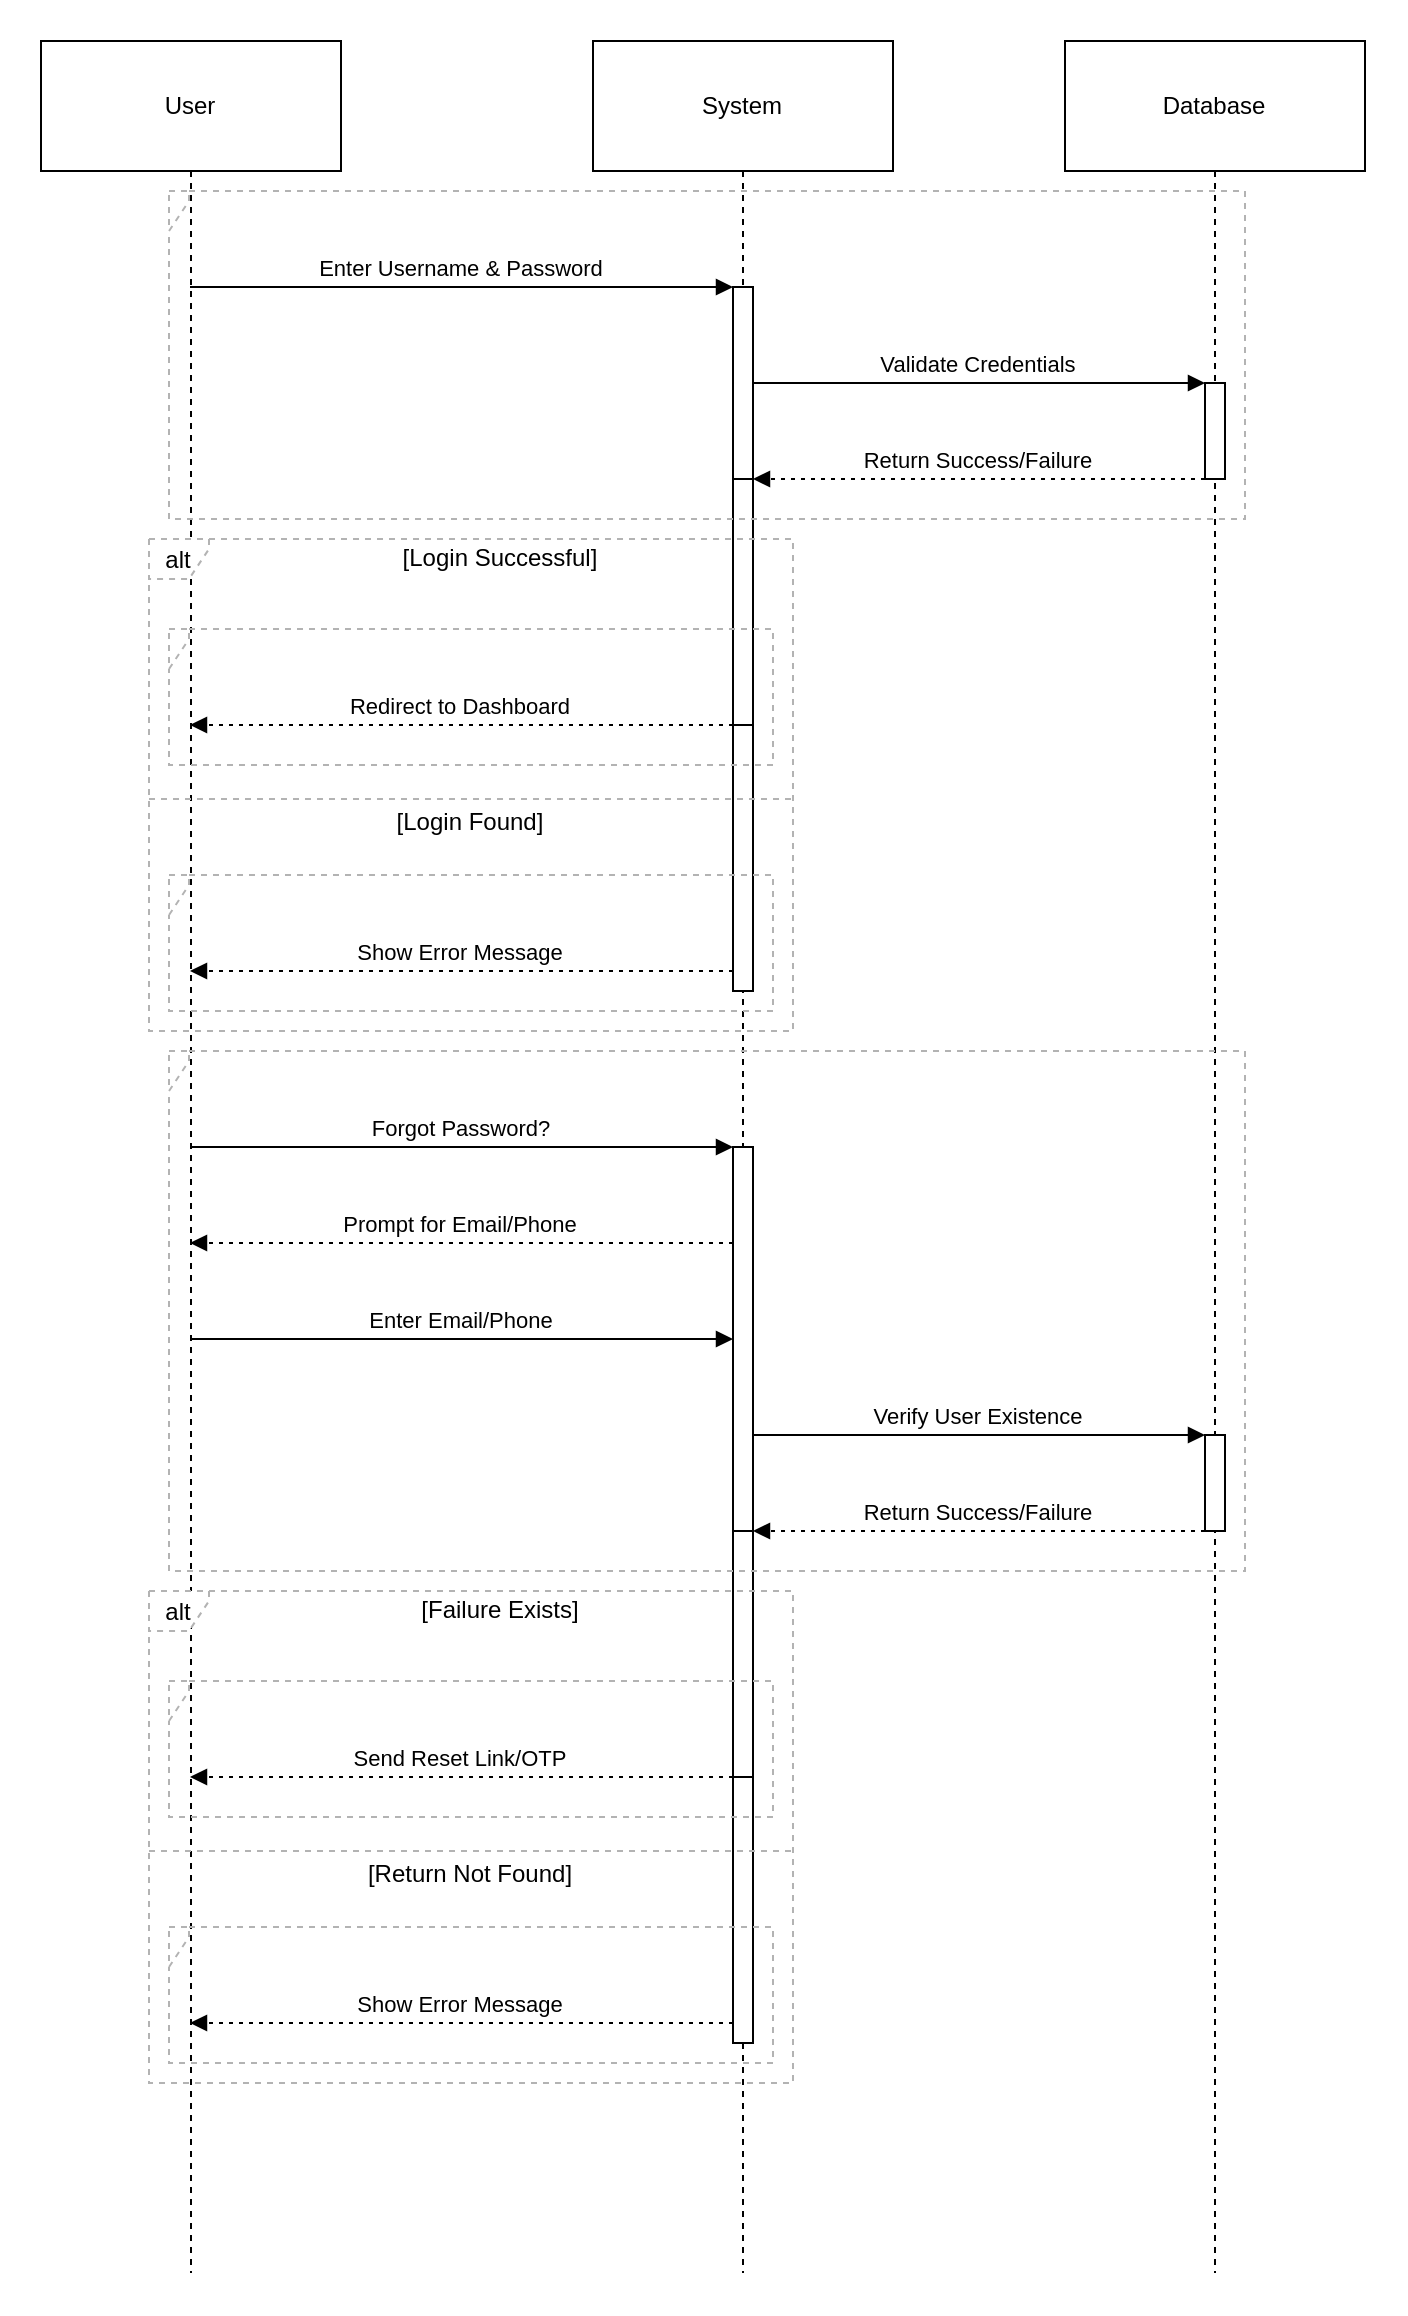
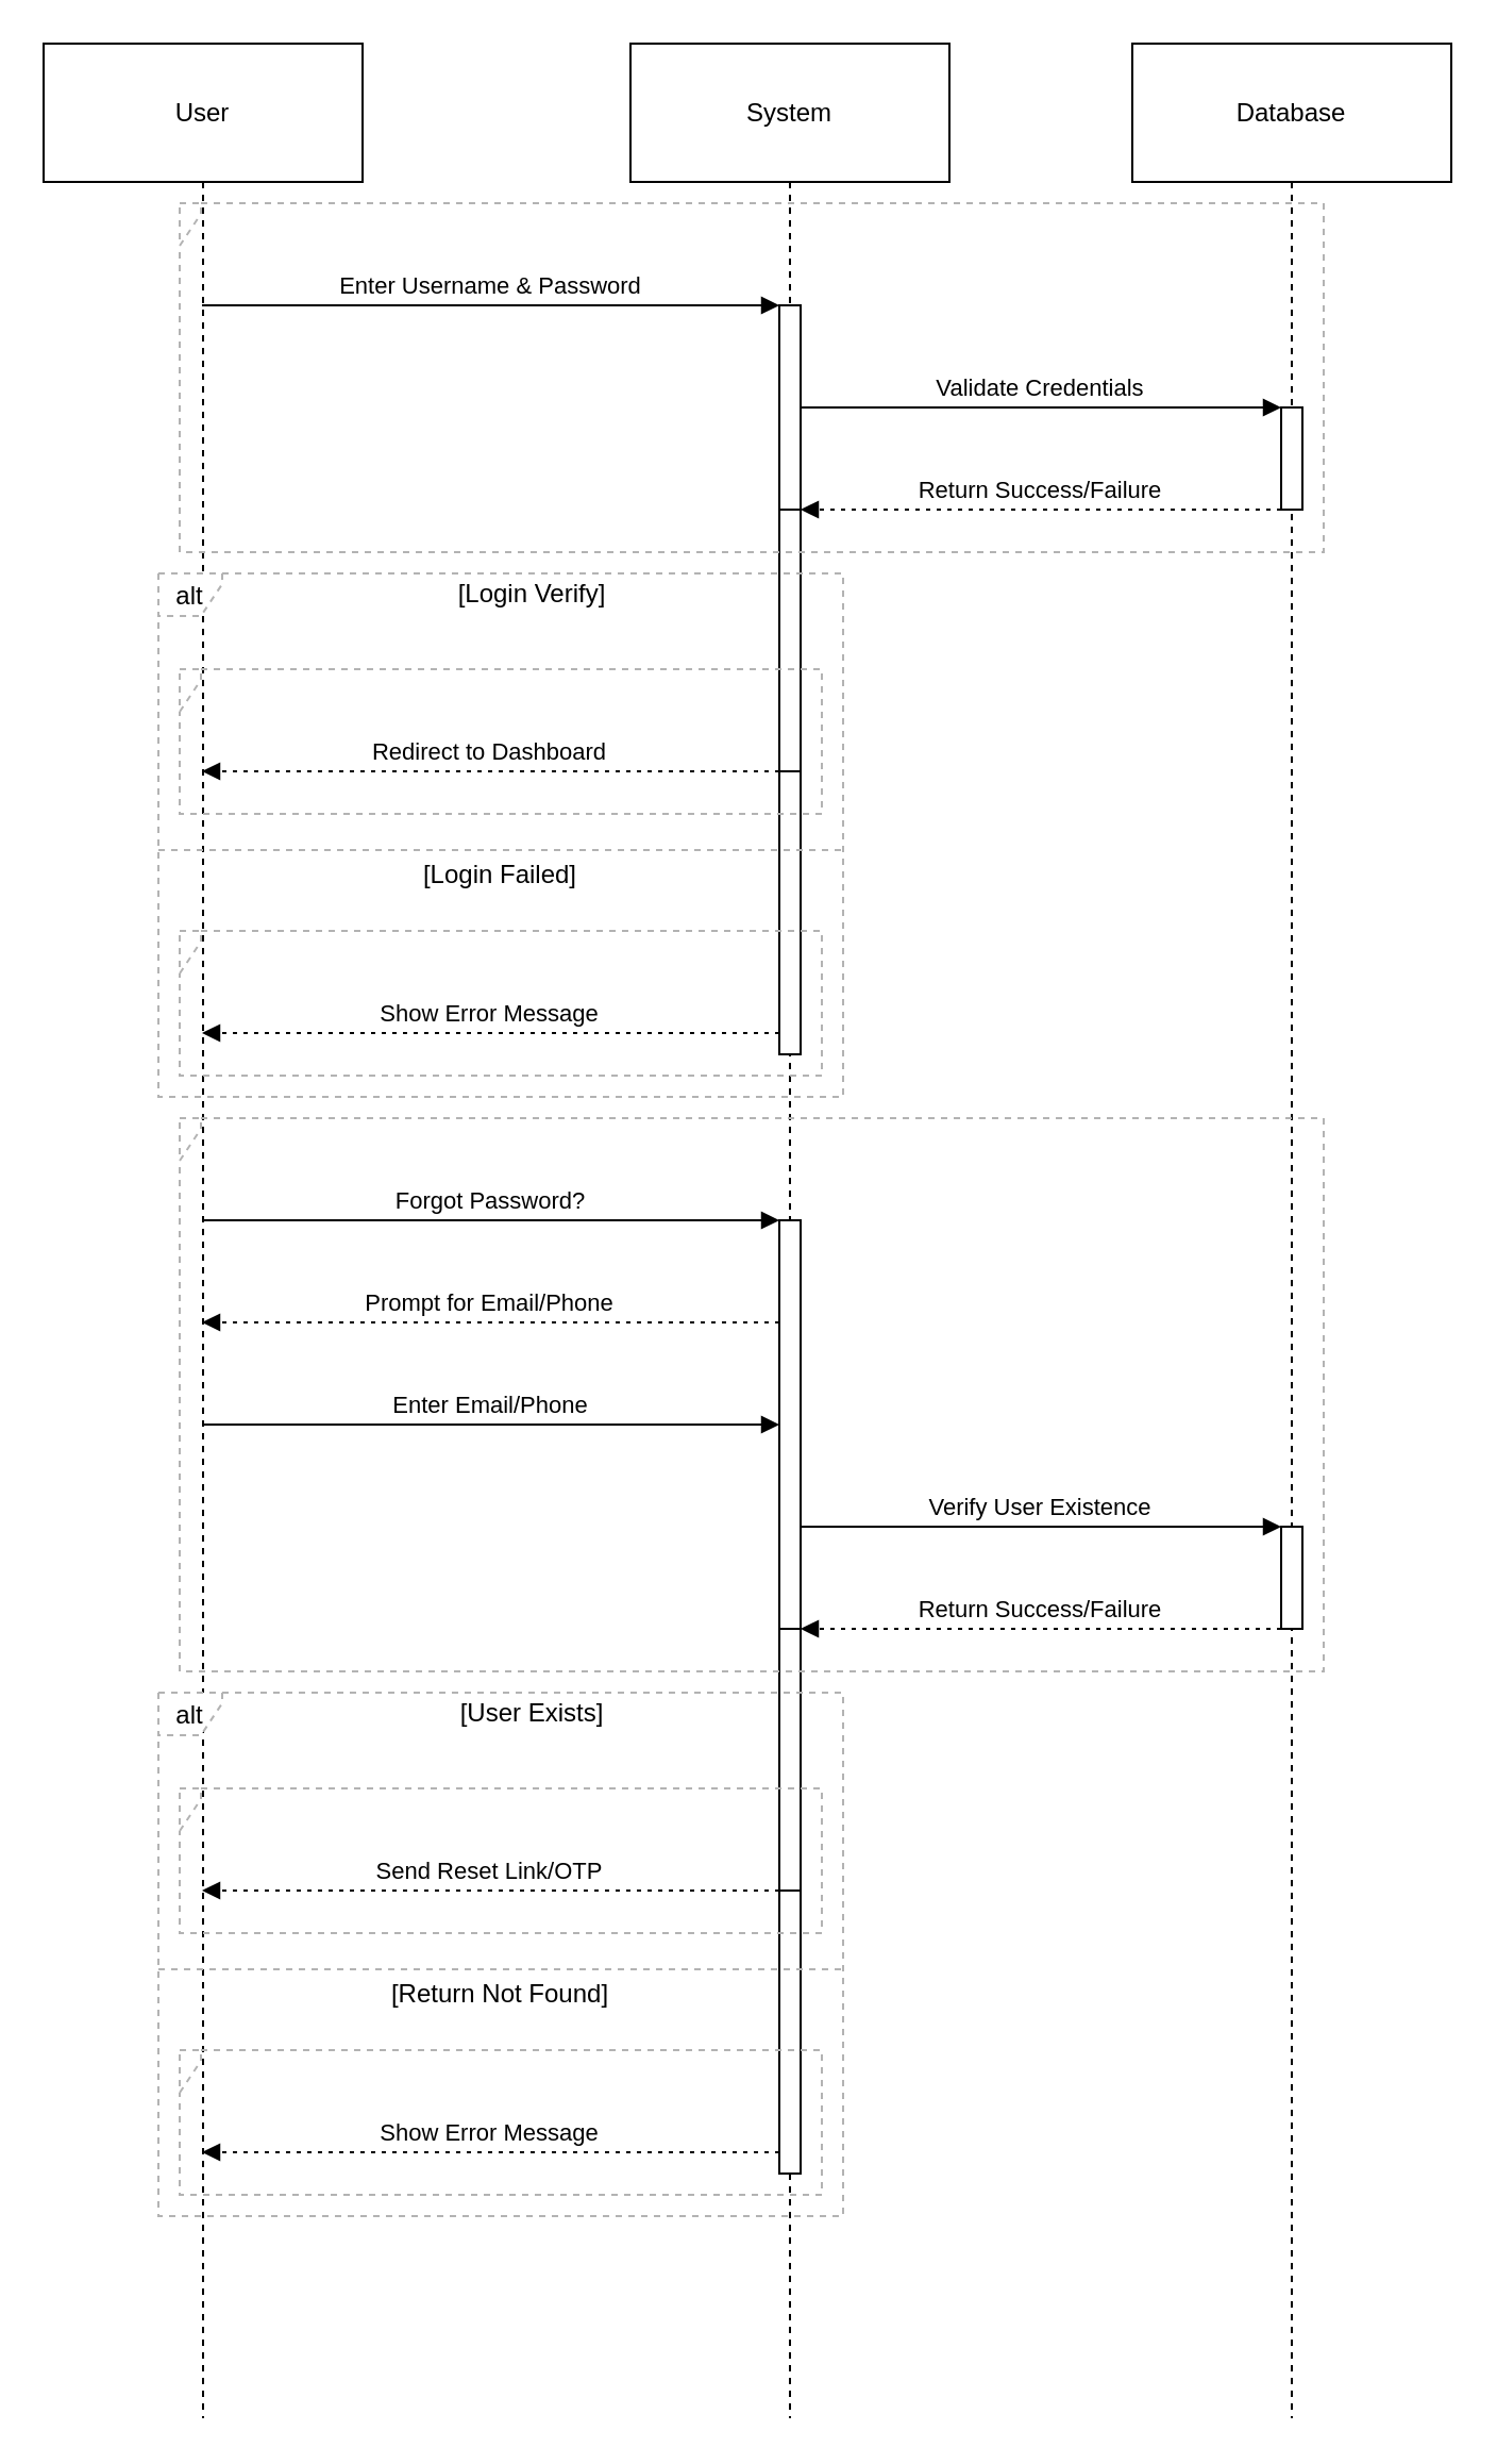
- <mxCell id="20" value="[Login Successful]" style="text;strokeColor=none;fillColor=none;align=center;verticalAlign=middle;whiteSpace=wrap;" vertex="1" parent="19"><mxGeometry x="30" width="292" height="20" as="geometry" /></mxCell>
+ <mxCell id="20" value="[Login Verify]" style="text;strokeColor=none;fillColor=none;align=center;verticalAlign=middle;whiteSpace=wrap;" vertex="1" parent="19"><mxGeometry x="30" width="292" height="20" as="geometry" /></mxCell>
- <mxCell id="21" value="[Login Found]" style="shape=line;dashed=1;whiteSpace=wrap;verticalAlign=top;labelPosition=center;verticalLabelPosition=middle;align=center;strokeColor=#B3B3B3;" vertex="1" parent="19"><mxGeometry y="128" width="322" height="4" as="geometry" /></mxCell>
+ <mxCell id="21" value="[Login Failed]" style="shape=line;dashed=1;whiteSpace=wrap;verticalAlign=top;labelPosition=center;verticalLabelPosition=middle;align=center;strokeColor=#B3B3B3;" vertex="1" parent="19"><mxGeometry y="128" width="322" height="4" as="geometry" /></mxCell>
- <mxCell id="29" value="[Failure Exists]" style="text;strokeColor=none;fillColor=none;align=center;verticalAlign=middle;whiteSpace=wrap;" vertex="1" parent="28"><mxGeometry x="30" width="292" height="20" as="geometry" /></mxCell>
+ <mxCell id="29" value="[User Exists]" style="text;strokeColor=none;fillColor=none;align=center;verticalAlign=middle;whiteSpace=wrap;" vertex="1" parent="28"><mxGeometry x="30" width="292" height="20" as="geometry" /></mxCell>
